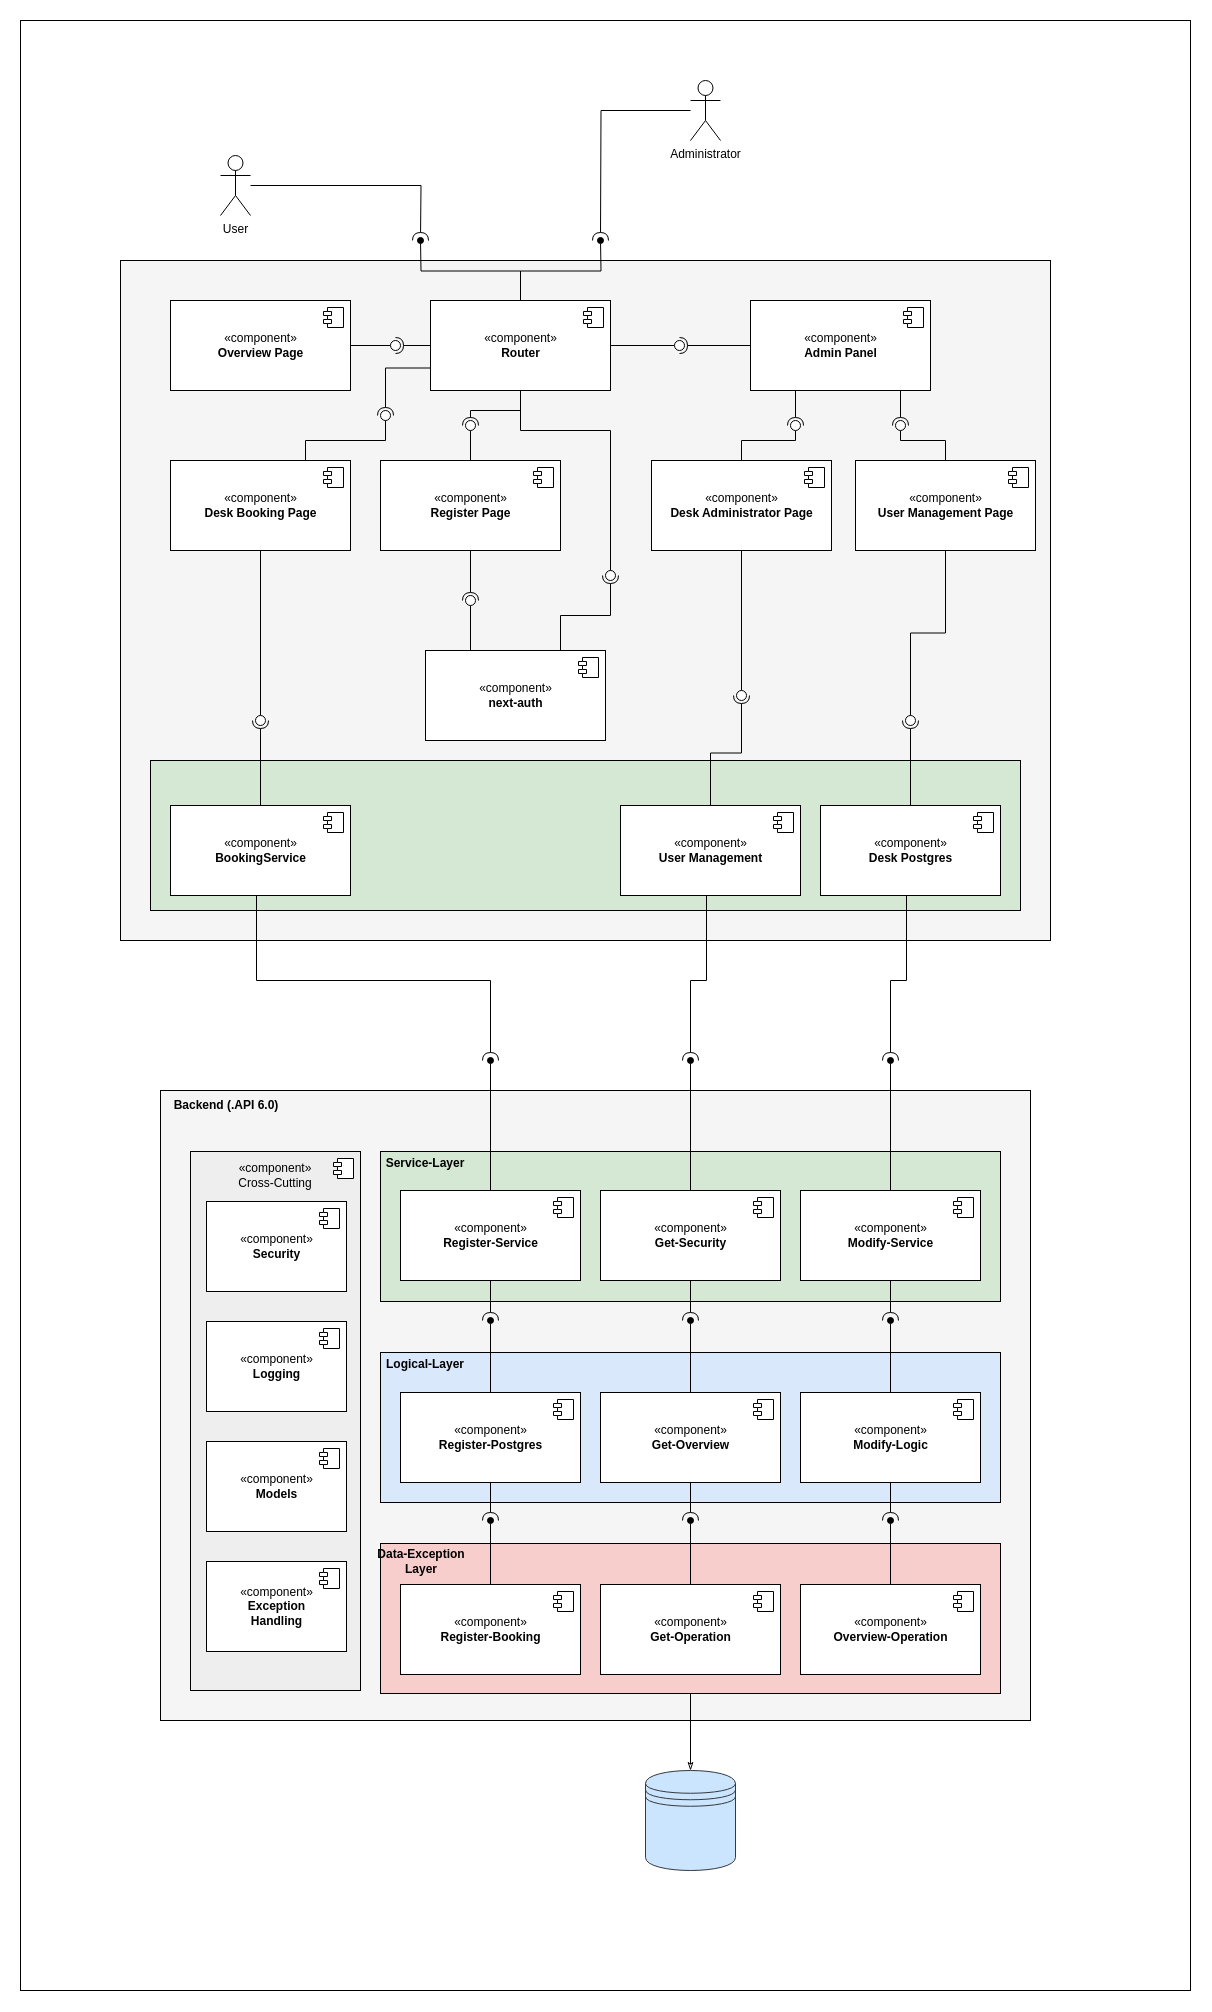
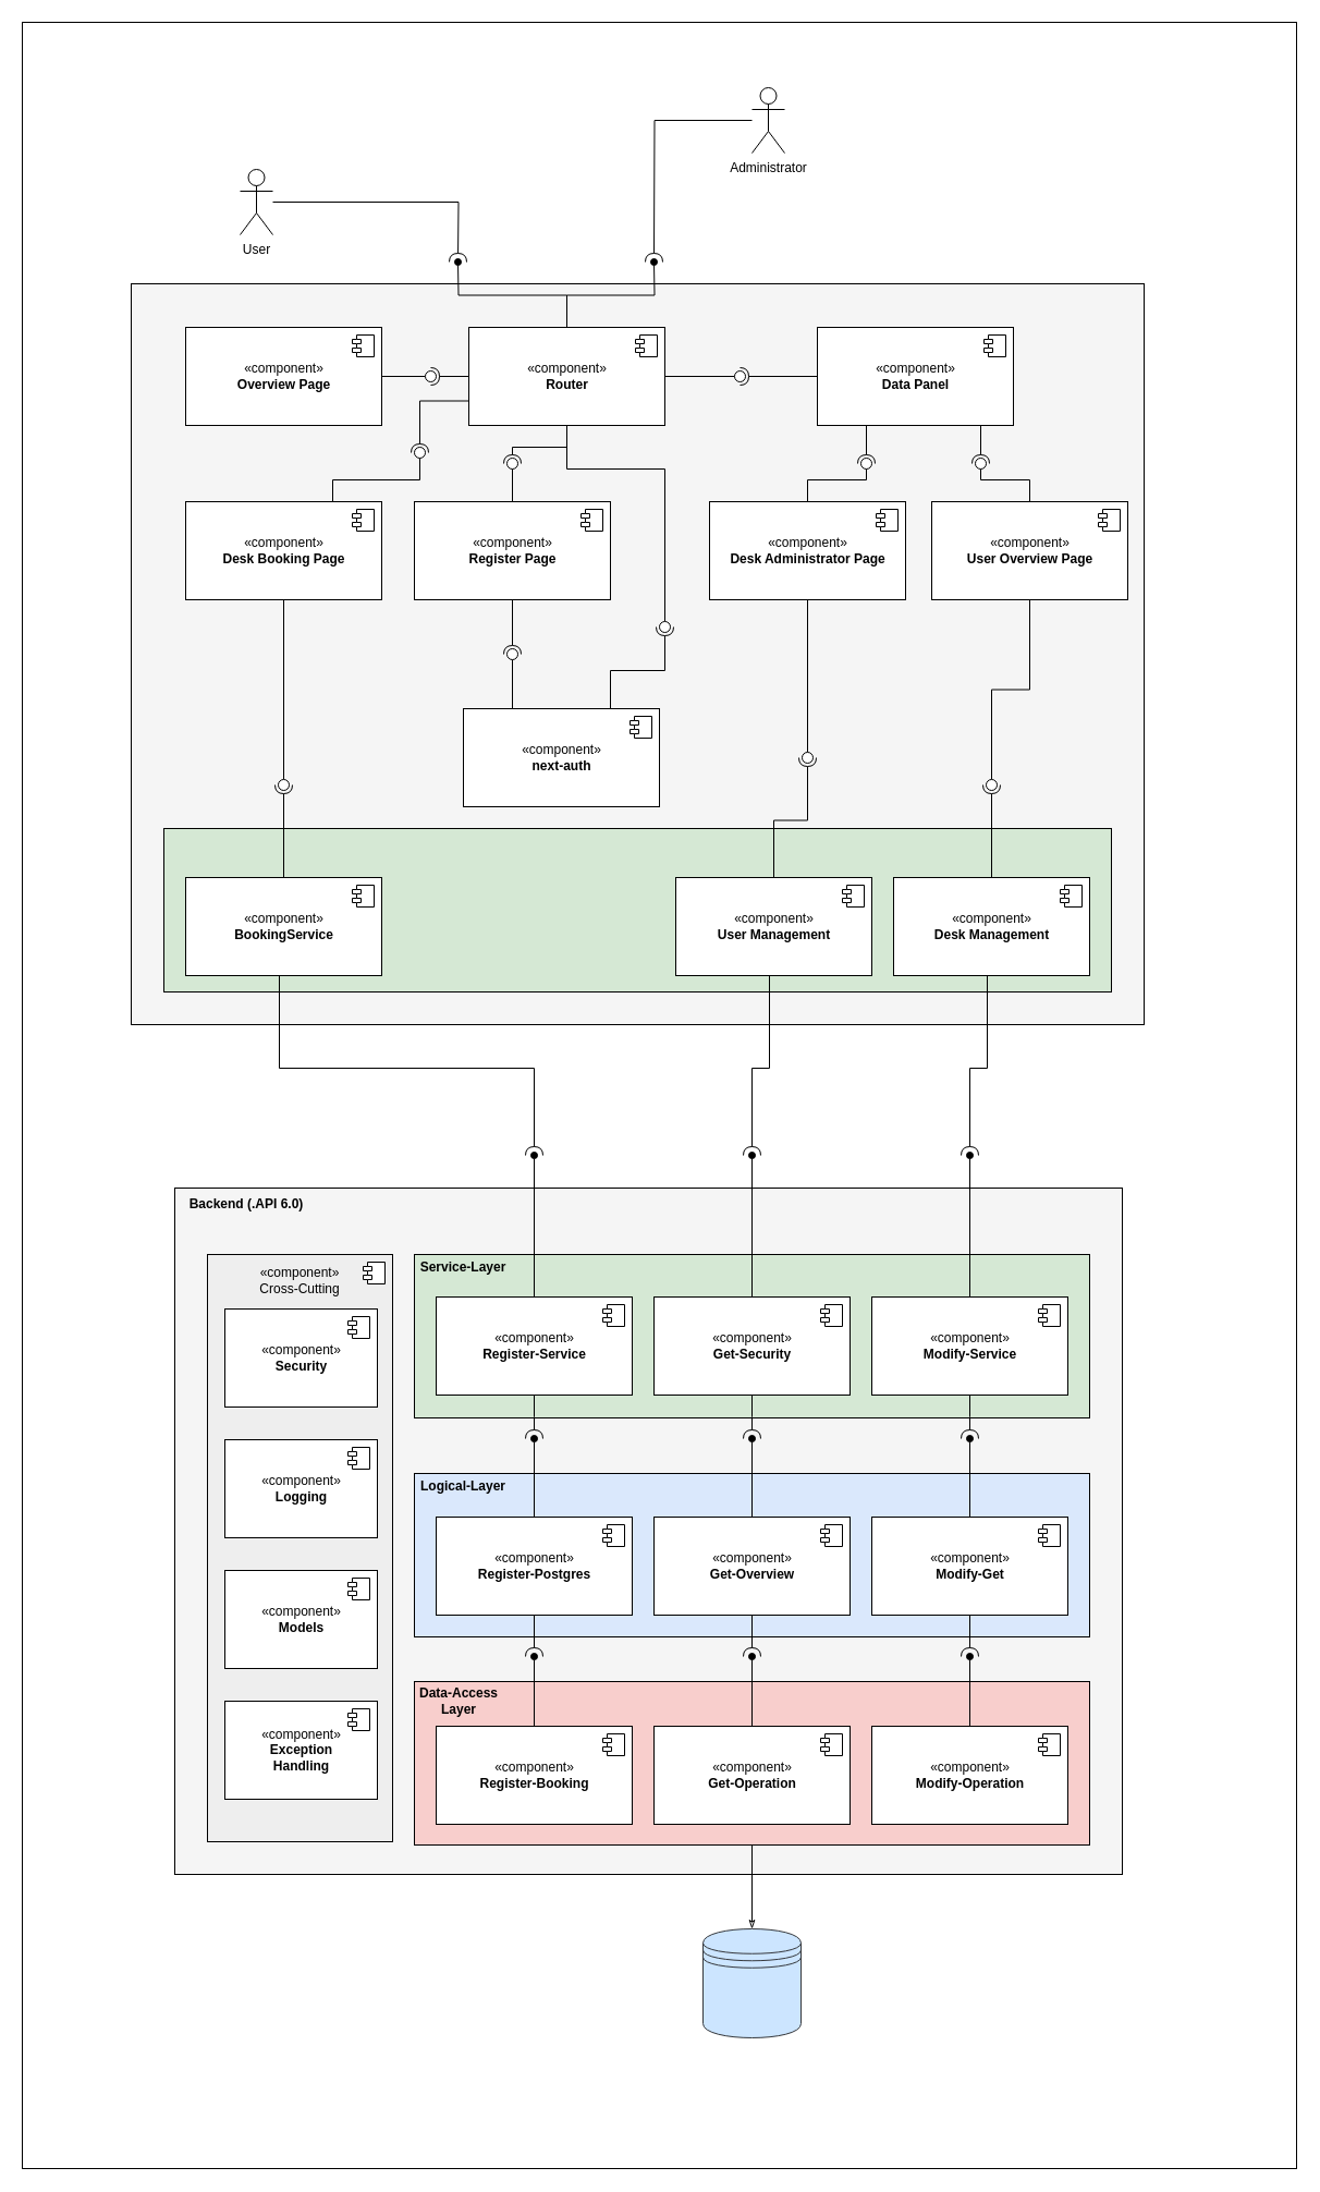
- <mxCell id="73" value="«component»&lt;br&gt;&lt;b&gt;Admin Panel&lt;br&gt;&lt;/b&gt;" style="html=1;dropTarget=0;" vertex="1" parent="1"><mxGeometry x="750" y="300" width="180" height="90" as="geometry" /></mxCell>
+ <mxCell id="73" value="«component»&lt;br&gt;&lt;b&gt;Data Panel&lt;br&gt;&lt;/b&gt;" style="html=1;dropTarget=0;" vertex="1" parent="1"><mxGeometry x="750" y="300" width="180" height="90" as="geometry" /></mxCell>
- <mxCell id="96" value="«component»&lt;br&gt;&lt;b&gt;User Management Page&lt;br&gt;&lt;/b&gt;" style="html=1;dropTarget=0;" vertex="1" parent="1"><mxGeometry x="855" y="460" width="180" height="90" as="geometry" /></mxCell>
+ <mxCell id="96" value="«component»&lt;br&gt;&lt;b&gt;User Overview Page&lt;br&gt;&lt;/b&gt;" style="html=1;dropTarget=0;" vertex="1" parent="1"><mxGeometry x="855" y="460" width="180" height="90" as="geometry" /></mxCell>
- <mxCell id="68" value="«component»&lt;br&gt;&lt;b&gt;Desk Postgres&lt;/b&gt;" style="html=1;dropTarget=0;" vertex="1" parent="1"><mxGeometry x="820" y="805" width="180" height="90" as="geometry" /></mxCell>
+ <mxCell id="68" value="«component»&lt;br&gt;&lt;b&gt;Desk Management&lt;/b&gt;" style="html=1;dropTarget=0;" vertex="1" parent="1"><mxGeometry x="820" y="805" width="180" height="90" as="geometry" /></mxCell>
- <mxCell id="30" value="«component»&lt;br&gt;&lt;b&gt;Modify-Logic&lt;/b&gt;" style="html=1;dropTarget=0;" parent="1" vertex="1"><mxGeometry x="800" y="1392" width="180" height="90" as="geometry" /></mxCell>
+ <mxCell id="30" value="«component»&lt;br&gt;&lt;b&gt;Modify-Get&lt;/b&gt;" style="html=1;dropTarget=0;" parent="1" vertex="1"><mxGeometry x="800" y="1392" width="180" height="90" as="geometry" /></mxCell>
- <mxCell id="44" value="&lt;b&gt;Data-Exception&lt;br&gt;Layer&lt;/b&gt;" style="text;html=1;strokeColor=none;fillColor=none;align=center;verticalAlign=middle;whiteSpace=wrap;rounded=0;" parent="1" vertex="1"><mxGeometry x="341" y="1546" width="160" height="30" as="geometry" /></mxCell>
+ <mxCell id="44" value="&lt;b&gt;Data-Access&lt;br&gt;Layer&lt;/b&gt;" style="text;html=1;strokeColor=none;fillColor=none;align=center;verticalAlign=middle;whiteSpace=wrap;rounded=0;" parent="1" vertex="1"><mxGeometry x="341" y="1546" width="160" height="30" as="geometry" /></mxCell>
- <mxCell id="40" value="«component»&lt;br&gt;&lt;b&gt;Overview-Operation&lt;/b&gt;" style="html=1;dropTarget=0;" parent="1" vertex="1"><mxGeometry x="800" y="1584" width="180" height="90" as="geometry" /></mxCell>
+ <mxCell id="40" value="«component»&lt;br&gt;&lt;b&gt;Modify-Operation&lt;/b&gt;" style="html=1;dropTarget=0;" parent="1" vertex="1"><mxGeometry x="800" y="1584" width="180" height="90" as="geometry" /></mxCell>
